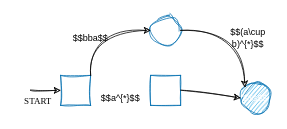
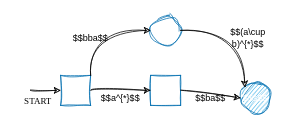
+ <mxCell id="5" value="" style="curved=1;endArrow=classic;html=1;rounded=0;exitX=1;exitY=0.5;exitDx=0;exitDy=0;entryX=0;entryY=0.5;entryDx=0;entryDy=0;sketch=1;curveFitting=1;jiggle=2;" parent="1" source="3" target="4" edge="1"><mxGeometry width="50" height="50" relative="1" as="geometry"><mxPoint x="240" y="39.79" as="sourcePoint" /><mxPoint x="280" y="39.79" as="targetPoint" /><Array as="points" /></mxGeometry></mxCell>
+ <mxCell id="13" value="&lt;font&gt;$$ba$$&lt;/font&gt;" style="text;html=1;align=center;verticalAlign=middle;whiteSpace=wrap;rounded=0;" parent="1" vertex="1"><mxGeometry x="250" y="120" width="60" height="20" as="geometry" /></mxCell>
